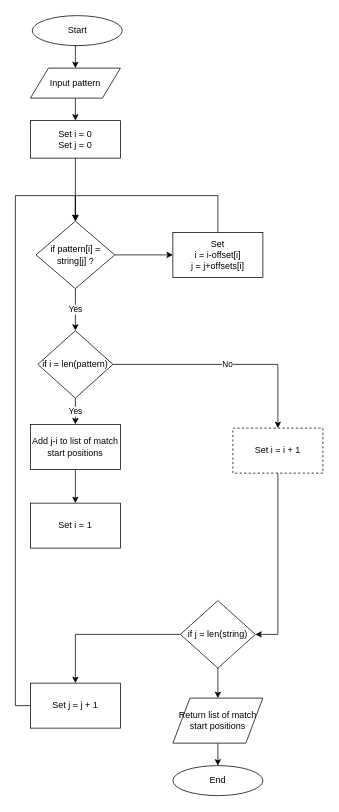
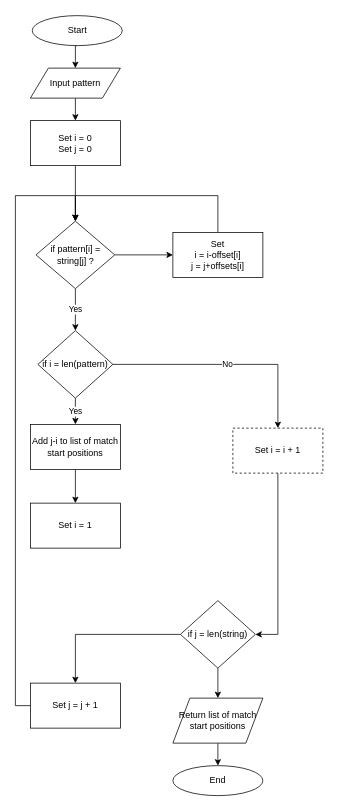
- <mxCell id="8" value="&lt;div&gt;Set i = 0&lt;/div&gt;&lt;div&gt;Set j = 0&lt;br&gt;&lt;/div&gt;" style="rounded=0;whiteSpace=wrap;html=1;" vertex="1" parent="1"><mxGeometry x="40" y="160" width="120" height="50" as="geometry" /></mxCell>
+ <mxCell id="8" value="&lt;div&gt;Set i = 0&lt;/div&gt;&lt;div&gt;Set j = 0&lt;br&gt;&lt;/div&gt;" style="rounded=0;whiteSpace=wrap;html=1;" vertex="1" parent="1"><mxGeometry x="40" y="160" width="120" height="60" as="geometry" /></mxCell>
